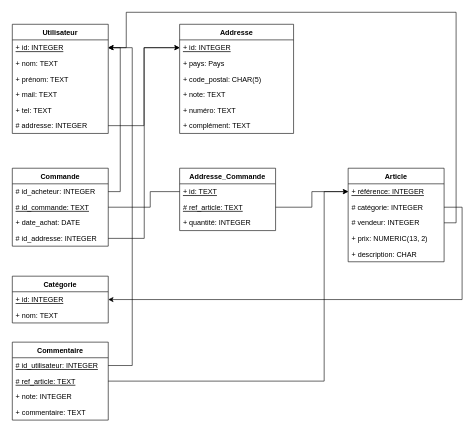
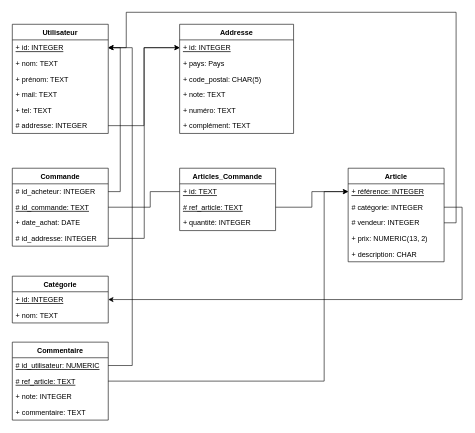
- <mxCell id="23" value="Addresse_Commande" style="swimlane;fontStyle=1;align=center;verticalAlign=top;childLayout=stackLayout;horizontal=1;startSize=26;horizontalStack=0;resizeParent=1;resizeParentMax=0;resizeLast=0;collapsible=1;marginBottom=0;" parent="1" vertex="1"><mxGeometry x="299" y="280" width="160" height="104" as="geometry" /></mxCell>
+ <mxCell id="23" value="Articles_Commande" style="swimlane;fontStyle=1;align=center;verticalAlign=top;childLayout=stackLayout;horizontal=1;startSize=26;horizontalStack=0;resizeParent=1;resizeParentMax=0;resizeLast=0;collapsible=1;marginBottom=0;" parent="1" vertex="1"><mxGeometry x="299" y="280" width="160" height="104" as="geometry" /></mxCell>
- <mxCell id="41" value="# id_utilisateur: INTEGER" style="text;strokeColor=none;fillColor=none;align=left;verticalAlign=top;spacingLeft=4;spacingRight=4;overflow=hidden;rotatable=0;points=[[0,0.5],[1,0.5]];portConstraint=eastwest;fontStyle=4" parent="40" vertex="1"><mxGeometry y="26" width="160" height="26" as="geometry" /></mxCell>
+ <mxCell id="41" value="# id_utilisateur: NUMERIC" style="text;strokeColor=none;fillColor=none;align=left;verticalAlign=top;spacingLeft=4;spacingRight=4;overflow=hidden;rotatable=0;points=[[0,0.5],[1,0.5]];portConstraint=eastwest;fontStyle=4" parent="40" vertex="1"><mxGeometry y="26" width="160" height="26" as="geometry" /></mxCell>
